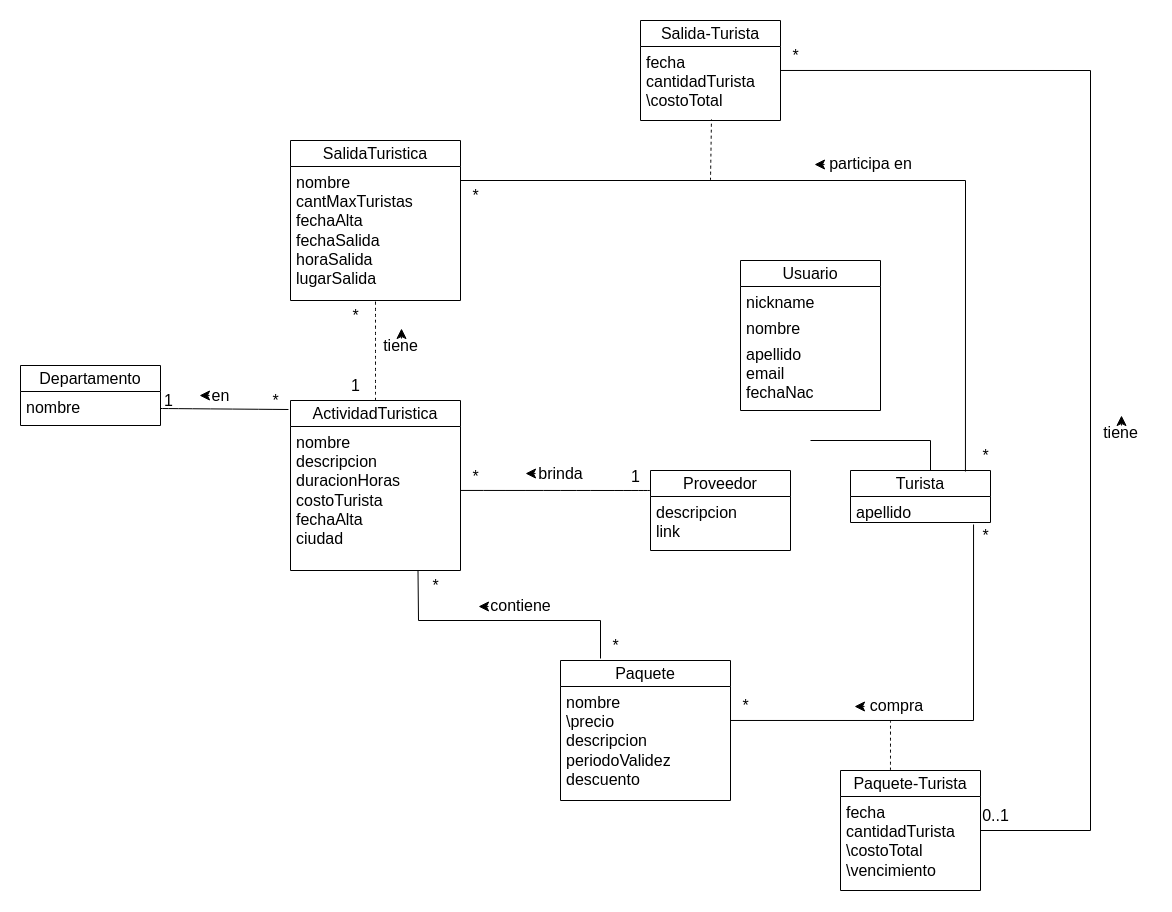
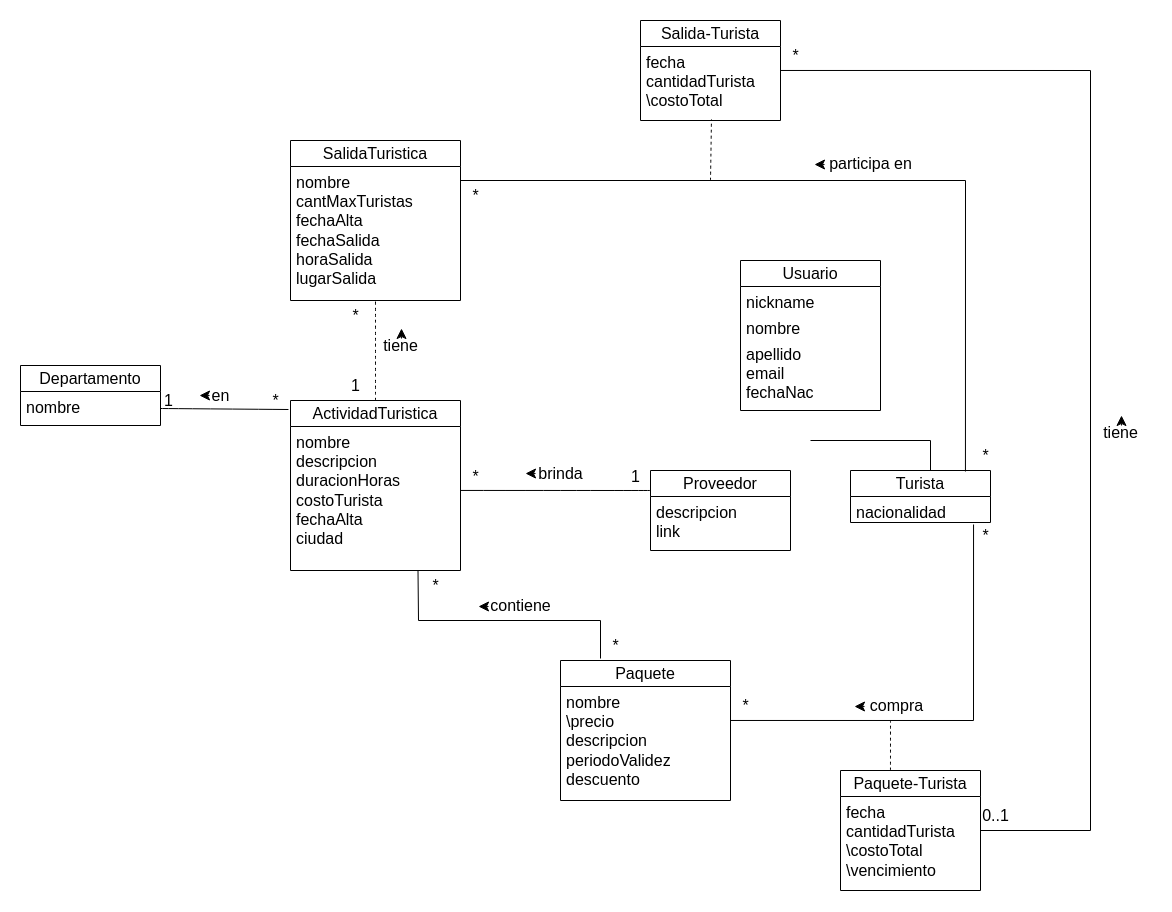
- <mxCell id="7" value="apellido" style="text;strokeColor=none;fillColor=none;align=left;verticalAlign=top;spacingLeft=4;spacingRight=4;overflow=hidden;rotatable=0;points=[[0,0.5],[1,0.5]];portConstraint=eastwest;whiteSpace=wrap;html=1;fontSize=16;" vertex="1" parent="6"><mxGeometry y="26" width="140" height="26" as="geometry" /></mxCell>
+ <mxCell id="7" value="nacionalidad" style="text;strokeColor=none;fillColor=none;align=left;verticalAlign=top;spacingLeft=4;spacingRight=4;overflow=hidden;rotatable=0;points=[[0,0.5],[1,0.5]];portConstraint=eastwest;whiteSpace=wrap;html=1;fontSize=16;" vertex="1" parent="6"><mxGeometry y="26" width="140" height="26" as="geometry" /></mxCell>
